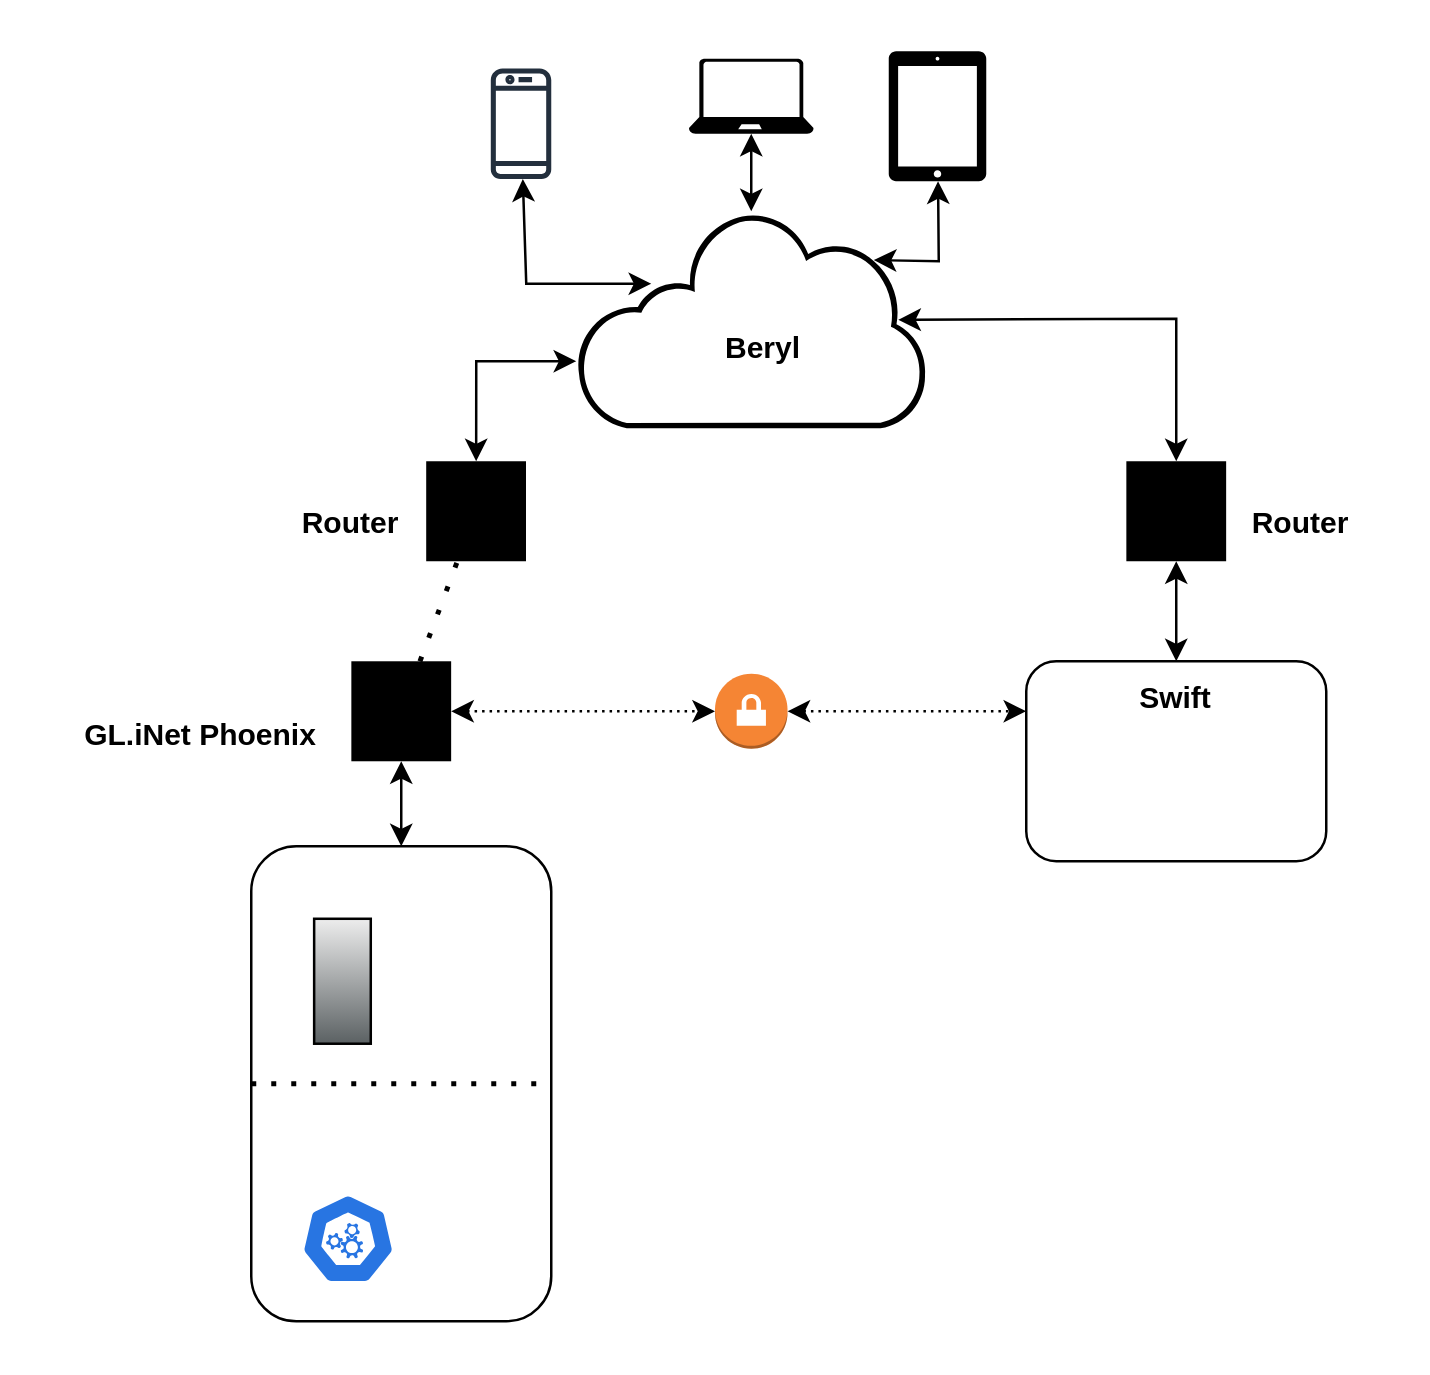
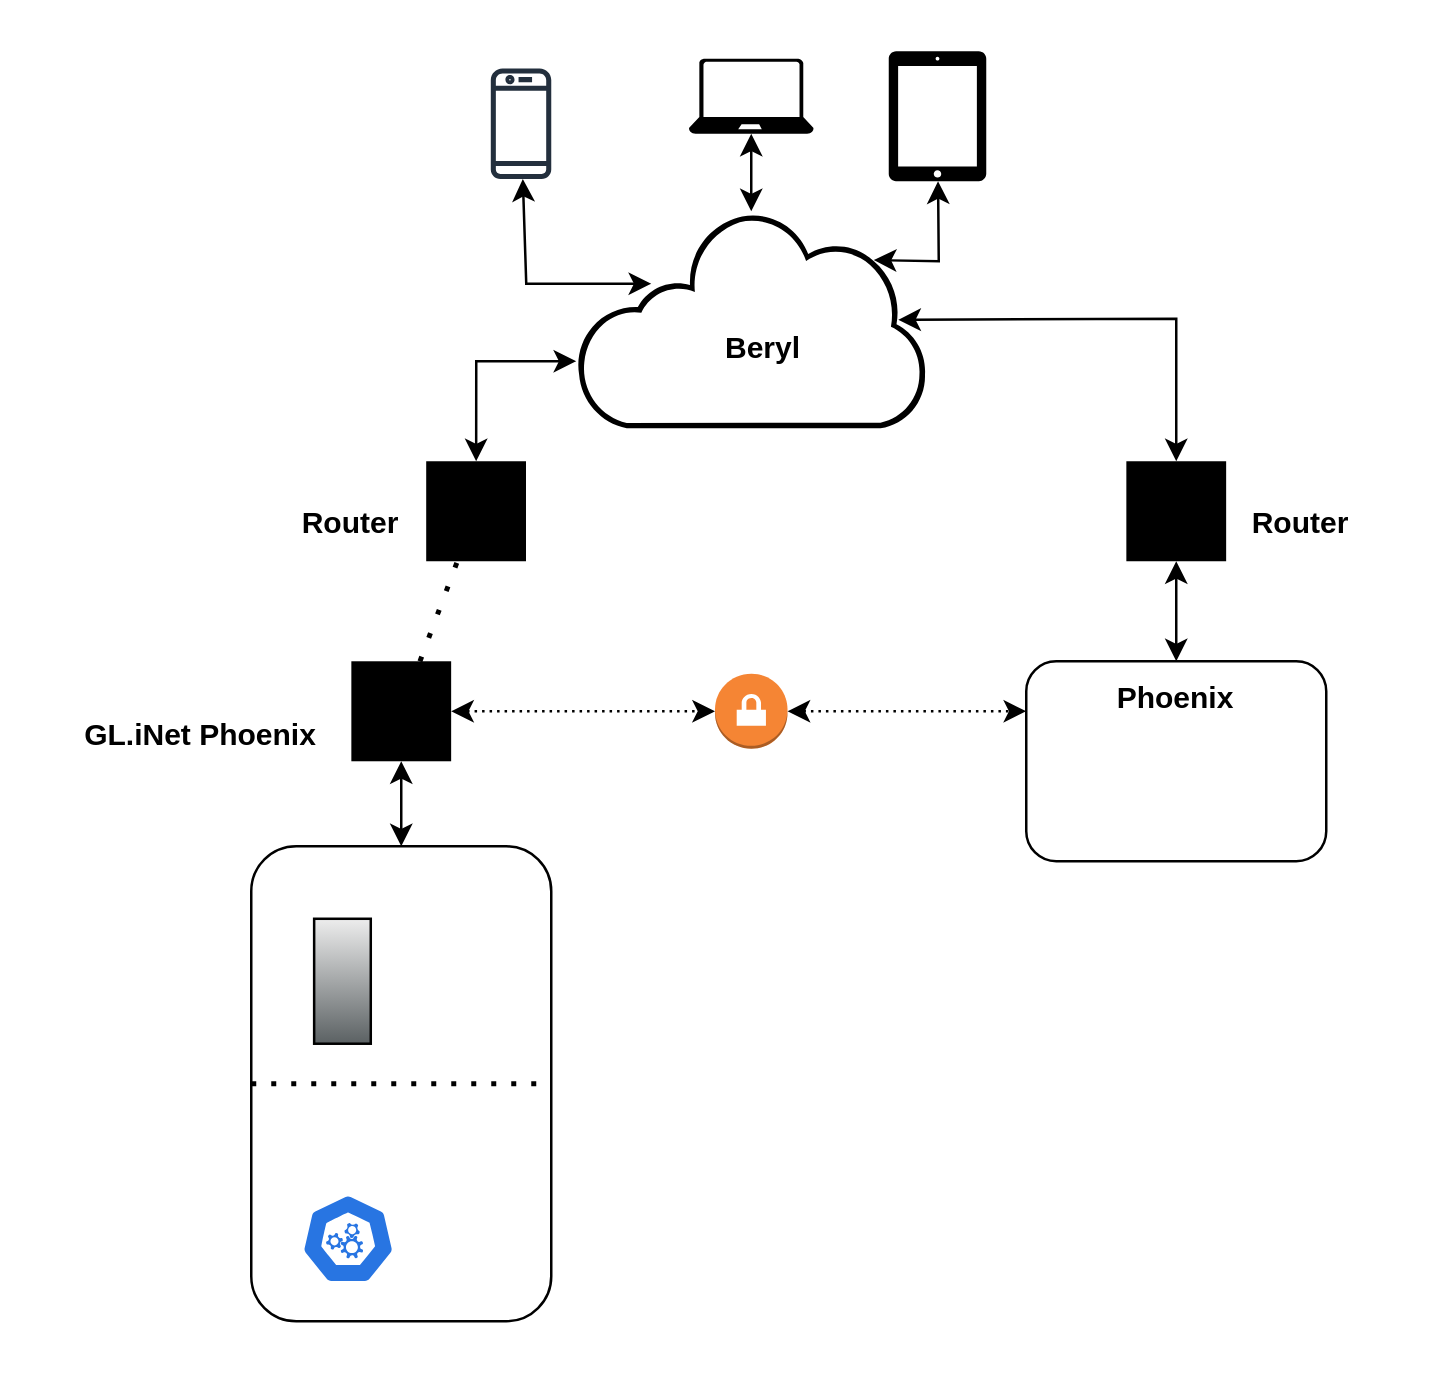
- <mxCell id="17" value="&lt;b&gt;Swift&lt;/b&gt;" style="text;html=1;align=center;verticalAlign=middle;whiteSpace=wrap;rounded=0;" vertex="1" parent="1"><mxGeometry x="440" y="264.01" width="60" height="30" as="geometry" /></mxCell>
+ <mxCell id="17" value="&lt;b&gt;Phoenix&lt;/b&gt;" style="text;html=1;align=center;verticalAlign=middle;whiteSpace=wrap;rounded=0;" vertex="1" parent="1"><mxGeometry x="440" y="264.01" width="60" height="30" as="geometry" /></mxCell>
